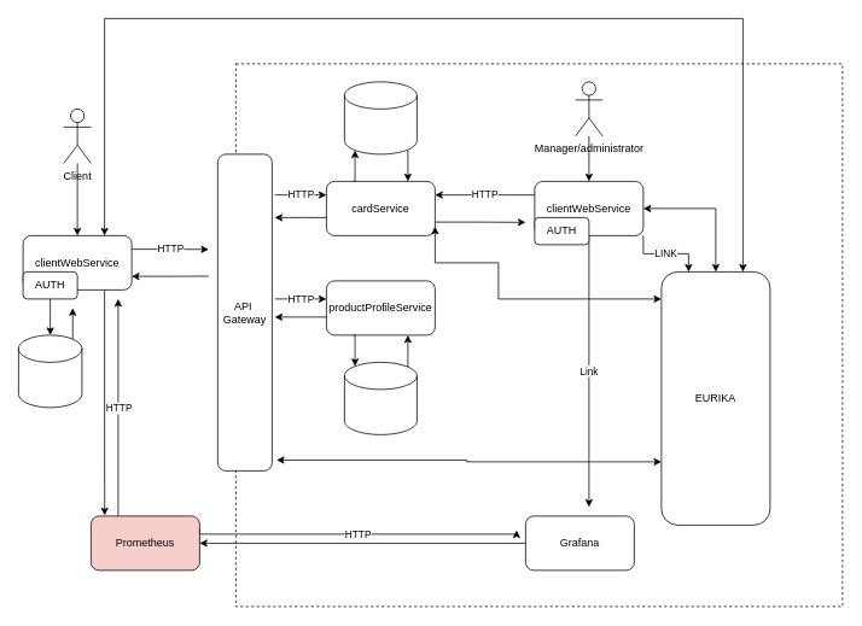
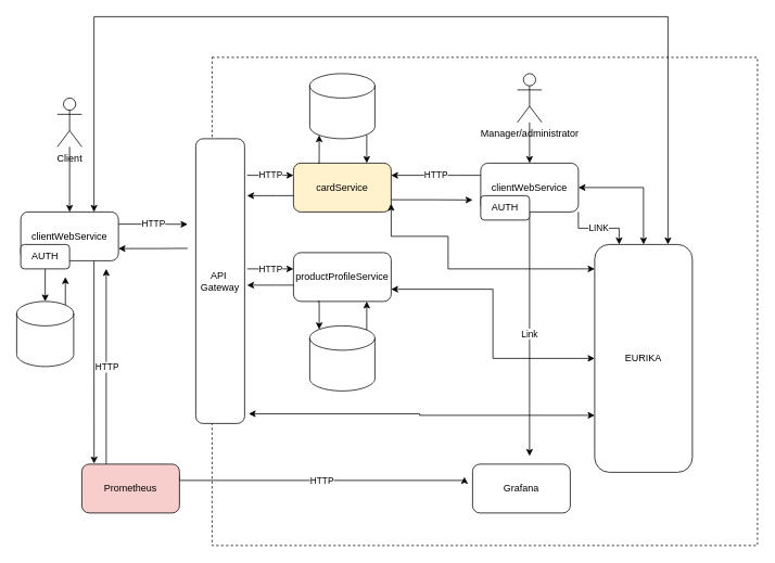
- <mxCell id="8" value="cardService" style="rounded=1;whiteSpace=wrap;html=1;" vertex="1" parent="1"><mxGeometry x="360" y="200" width="120" height="60" as="geometry" /></mxCell>
+ <mxCell id="8" value="cardService" style="rounded=1;whiteSpace=wrap;html=1;fillColor=#fff2cc;" vertex="1" parent="1"><mxGeometry x="360" y="200" width="120" height="60" as="geometry" /></mxCell>
+ <mxCell id="39" style="edgeStyle=orthogonalEdgeStyle;rounded=0;orthogonalLoop=1;jettySize=auto;html=1;exitX=0;exitY=0.5;exitDx=0;exitDy=0;entryX=1;entryY=0.75;entryDx=0;entryDy=0;startArrow=classic;startFill=1;" edge="1" parent="1" source="43" target="9"><mxGeometry relative="1" as="geometry" /></mxCell>
- <mxCell id="37" style="edgeStyle=orthogonalEdgeStyle;rounded=0;orthogonalLoop=1;jettySize=auto;html=1;entryX=1;entryY=0.5;entryDx=0;entryDy=0;" edge="1" parent="1" source="38" target="35"><mxGeometry relative="1" as="geometry" /></mxCell>
